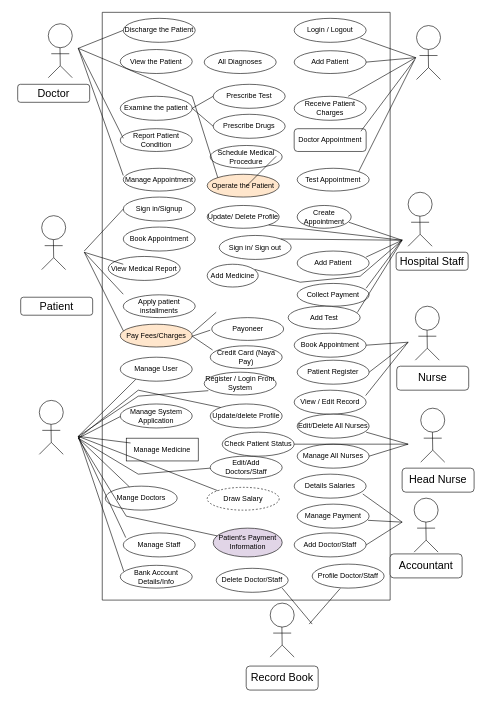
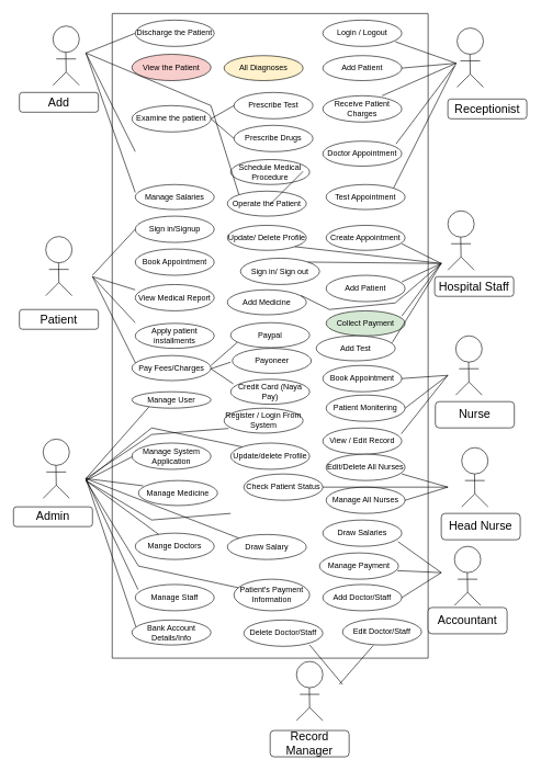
- <mxCell id="33" value="View the Patient" style="ellipse;whiteSpace=wrap;html=1;" parent="32" vertex="1"><mxGeometry x="30" y="62" width="120" height="40" as="geometry" /></mxCell>
+ <mxCell id="33" value="View the Patient" style="ellipse;whiteSpace=wrap;html=1;fillColor=#f8cecc;" parent="32" vertex="1"><mxGeometry x="30" y="62" width="120" height="40" as="geometry" /></mxCell>
- <mxCell id="35" value="All Diagnoses" style="ellipse;whiteSpace=wrap;html=1;" parent="32" vertex="1"><mxGeometry x="170" y="64" width="120" height="38" as="geometry" /></mxCell>
+ <mxCell id="35" value="All Diagnoses" style="ellipse;whiteSpace=wrap;html=1;fillColor=#fff2cc;" parent="32" vertex="1"><mxGeometry x="170" y="64" width="120" height="38" as="geometry" /></mxCell>
- <mxCell id="123" value="&lt;font style=&quot;font-size: 18px;&quot;&gt;Doctor&lt;/font&gt;" style="rounded=1;whiteSpace=wrap;html=1;" parent="1" vertex="1"><mxGeometry x="29" y="140" width="120" height="30" as="geometry" /></mxCell>
+ <mxCell id="123" value="&lt;font style=&quot;font-size: 18px;&quot;&gt;Add&lt;/font&gt;" style="rounded=1;whiteSpace=wrap;html=1;" parent="1" vertex="1"><mxGeometry x="29" y="140" width="120" height="30" as="geometry" /></mxCell>
+ <mxCell id="124" value="&lt;font style=&quot;font-size: 18px;&quot;&gt;Receptionist&lt;/font&gt;" style="rounded=1;whiteSpace=wrap;html=1;" parent="1" vertex="1"><mxGeometry x="680" y="150" width="120" height="30" as="geometry" /></mxCell>
- <mxCell id="42" value="Receive Patient Charges" style="ellipse;whiteSpace=wrap;html=1;" parent="32" vertex="1"><mxGeometry x="320" y="140" width="120" height="40" as="geometry" /></mxCell>
+ <mxCell id="42" value="Receive Patient Charges" style="ellipse;whiteSpace=wrap;html=1;" parent="32" vertex="1"><mxGeometry x="320" y="125" width="120" height="40" as="geometry" /></mxCell>
- <mxCell id="39" value="Report Patient Condition" style="ellipse;whiteSpace=wrap;html=1;" parent="32" vertex="1"><mxGeometry x="30" y="194" width="120" height="38" as="geometry" /></mxCell>
- <mxCell id="43" value="Doctor Appointment" style="whiteSpace=wrap;html=1;rounded=1;" parent="32" vertex="1"><mxGeometry x="320" y="194" width="120" height="38" as="geometry" /></mxCell>
+ <mxCell id="43" value="Doctor Appointment" style="ellipse;whiteSpace=wrap;html=1;" parent="32" vertex="1"><mxGeometry x="320" y="194" width="120" height="38" as="geometry" /></mxCell>
- <mxCell id="65" value="Manage Appointment" style="ellipse;whiteSpace=wrap;html=1;" parent="32" vertex="1"><mxGeometry x="35" y="260" width="120" height="38" as="geometry" /></mxCell>
+ <mxCell id="65" value="Manage Salaries" style="ellipse;whiteSpace=wrap;html=1;" parent="32" vertex="1"><mxGeometry x="35" y="260" width="120" height="38" as="geometry" /></mxCell>
- <mxCell id="66" value="Operate the Patient" style="ellipse;whiteSpace=wrap;html=1;fillColor=#ffe6cc;" parent="32" vertex="1"><mxGeometry x="175" y="270" width="120" height="38" as="geometry" /></mxCell>
+ <mxCell id="66" value="Operate the Patient" style="ellipse;whiteSpace=wrap;html=1;" parent="32" vertex="1"><mxGeometry x="175" y="270" width="120" height="38" as="geometry" /></mxCell>
- <mxCell id="46" value="Create Appointment" style="ellipse;whiteSpace=wrap;html=1;" parent="32" vertex="1"><mxGeometry x="325" y="322" width="90" height="38" as="geometry" /></mxCell>
+ <mxCell id="46" value="Create Appointment" style="ellipse;whiteSpace=wrap;html=1;" parent="32" vertex="1"><mxGeometry x="325" y="322" width="120" height="38" as="geometry" /></mxCell>
- <mxCell id="47" value="View Medical Report" style="ellipse;whiteSpace=wrap;html=1;" parent="32" vertex="1"><mxGeometry x="10" y="407" width="120" height="40" as="geometry" /></mxCell>
+ <mxCell id="47" value="View Medical Report" style="ellipse;whiteSpace=wrap;html=1;" parent="32" vertex="1"><mxGeometry x="35" y="412" width="120" height="40" as="geometry" /></mxCell>
- <mxCell id="50" value="Add Medicine" style="ellipse;whiteSpace=wrap;html=1;" parent="32" vertex="1"><mxGeometry x="175" y="420" width="85" height="38" as="geometry" /></mxCell>
+ <mxCell id="50" value="Add Medicine" style="ellipse;whiteSpace=wrap;html=1;" parent="32" vertex="1"><mxGeometry x="175" y="420" width="120" height="38" as="geometry" /></mxCell>
- <mxCell id="52" value="Collect Payment" style="ellipse;whiteSpace=wrap;html=1;" parent="32" vertex="1"><mxGeometry x="325" y="452" width="120" height="38" as="geometry" /></mxCell>
+ <mxCell id="52" value="Collect Payment" style="ellipse;whiteSpace=wrap;html=1;fillColor=#d5e8d4;" parent="32" vertex="1"><mxGeometry x="325" y="452" width="120" height="38" as="geometry" /></mxCell>
- <mxCell id="125" value="&lt;font style=&quot;font-size: 18px;&quot;&gt;Patient&lt;/font&gt;" style="rounded=1;whiteSpace=wrap;html=1;" parent="1" vertex="1"><mxGeometry x="34" y="495" width="120" height="30" as="geometry" /></mxCell>
+ <mxCell id="125" value="&lt;font style=&quot;font-size: 18px;&quot;&gt;Patient&lt;/font&gt;" style="rounded=1;whiteSpace=wrap;html=1;" parent="1" vertex="1"><mxGeometry x="29" y="470" width="120" height="30" as="geometry" /></mxCell>
+ <mxCell id="96" value="Paypal" style="ellipse;whiteSpace=wrap;html=1;" vertex="1" parent="32"><mxGeometry x="180" y="470" width="120" height="38" as="geometry" /></mxCell>
- <mxCell id="68" value="Pay Fees/Charges" style="ellipse;whiteSpace=wrap;html=1;fillColor=#ffe6cc;" parent="32" vertex="1"><mxGeometry x="30" y="520" width="120" height="38" as="geometry" /></mxCell>
+ <mxCell id="68" value="Pay Fees/Charges" style="ellipse;whiteSpace=wrap;html=1;" parent="32" vertex="1"><mxGeometry x="30" y="520" width="120" height="38" as="geometry" /></mxCell>
- <mxCell id="53" value="Manage User" style="ellipse;whiteSpace=wrap;html=1;" parent="32" vertex="1"><mxGeometry x="30" y="575" width="120" height="40" as="geometry" /></mxCell>
+ <mxCell id="53" value="Manage User" style="ellipse;whiteSpace=wrap;html=1;" parent="32" vertex="1"><mxGeometry x="30" y="575" width="120" height="25" as="geometry" /></mxCell>
- <mxCell id="102" value="Patient Register" style="ellipse;whiteSpace=wrap;html=1;" vertex="1" parent="32"><mxGeometry x="325" y="580" width="120" height="40" as="geometry" /></mxCell>
+ <mxCell id="102" value="Patient Monitering" style="ellipse;whiteSpace=wrap;html=1;" vertex="1" parent="32"><mxGeometry x="325" y="580" width="120" height="40" as="geometry" /></mxCell>
- <mxCell id="57" value="Manage Medicine" style="whiteSpace=wrap;html=1;rounded=0;" parent="32" vertex="1"><mxGeometry x="40" y="710" width="120" height="38" as="geometry" /></mxCell>
+ <mxCell id="57" value="Manage Medicine" style="ellipse;whiteSpace=wrap;html=1;" parent="32" vertex="1"><mxGeometry x="40" y="710" width="120" height="38" as="geometry" /></mxCell>
- <mxCell id="61" value="Edit/Add &lt;br&gt;Doctors/Staff" style="ellipse;whiteSpace=wrap;html=1;" parent="32" vertex="1"><mxGeometry x="180" y="740" width="120" height="38" as="geometry" /></mxCell>
+ <mxCell id="127" value="&lt;font style=&quot;font-size: 18px;&quot;&gt;Admin&lt;/font&gt;" style="rounded=1;whiteSpace=wrap;html=1;" parent="1" vertex="1"><mxGeometry y="770" width="120" height="30" as="geometry" x="20" /></mxCell>
- <mxCell id="99" value="Details Salaries" style="ellipse;whiteSpace=wrap;html=1;" vertex="1" parent="32"><mxGeometry x="320" y="770" width="120" height="40" as="geometry" /></mxCell>
+ <mxCell id="99" value="Draw Salaries" style="ellipse;whiteSpace=wrap;html=1;" vertex="1" parent="32"><mxGeometry x="320" y="770" width="120" height="40" as="geometry" /></mxCell>
- <mxCell id="59" value="Mange Doctors" style="ellipse;whiteSpace=wrap;html=1;" parent="32" vertex="1"><mxGeometry x="5" y="790" width="120" height="40" as="geometry" /></mxCell>
+ <mxCell id="59" value="Mange Doctors" style="ellipse;whiteSpace=wrap;html=1;" parent="32" vertex="1"><mxGeometry x="35" y="790" width="120" height="40" as="geometry" /></mxCell>
- <mxCell id="60" value="Draw Salary" style="ellipse;whiteSpace=wrap;html=1;dashed=1;" parent="32" vertex="1"><mxGeometry x="175" y="792" width="120" height="38" as="geometry" /></mxCell>
+ <mxCell id="60" value="Draw Salary" style="ellipse;whiteSpace=wrap;html=1;" parent="32" vertex="1"><mxGeometry x="175" y="792" width="120" height="38" as="geometry" /></mxCell>
- <mxCell id="100" value="Manage Payment" style="ellipse;whiteSpace=wrap;html=1;" vertex="1" parent="32"><mxGeometry x="325" y="820" width="120" height="40" as="geometry" /></mxCell>
+ <mxCell id="100" value="Manage Payment" style="ellipse;whiteSpace=wrap;html=1;" vertex="1" parent="32"><mxGeometry x="315" y="820" width="120" height="40" as="geometry" /></mxCell>
- <mxCell id="64" value="Patient's Payment Information" style="ellipse;whiteSpace=wrap;html=1;fillColor=#e1d5e7;" parent="32" vertex="1"><mxGeometry x="185" y="860" width="115" height="48" as="geometry" /></mxCell>
+ <mxCell id="64" value="Patient's Payment Information" style="ellipse;whiteSpace=wrap;html=1;" parent="32" vertex="1"><mxGeometry x="185" y="860" width="115" height="48" as="geometry" /></mxCell>
- <mxCell id="98" value="Profile Doctor/Staff" style="ellipse;whiteSpace=wrap;html=1;" vertex="1" parent="32"><mxGeometry x="350" y="920" width="120" height="40" as="geometry" /></mxCell>
+ <mxCell id="98" value="Edit Doctor/Staff" style="ellipse;whiteSpace=wrap;html=1;" vertex="1" parent="32"><mxGeometry x="350" y="920" width="120" height="40" as="geometry" /></mxCell>
- <mxCell id="58" value="Delete Doctor/Staff" style="ellipse;whiteSpace=wrap;html=1;" parent="32" vertex="1"><mxGeometry x="190" y="927" width="120" height="40" as="geometry" /></mxCell>
+ <mxCell id="58" value="Delete Doctor/Staff" style="ellipse;whiteSpace=wrap;html=1;" parent="32" vertex="1"><mxGeometry x="200" y="922" width="120" height="40" as="geometry" /></mxCell>
- <mxCell id="128" value="&lt;span style=&quot;font-size: 18px;&quot;&gt;Record Book&lt;/span&gt;" style="rounded=1;whiteSpace=wrap;html=1;" parent="1" vertex="1"><mxGeometry x="410" y="1110" width="120" height="40" as="geometry" /></mxCell>
+ <mxCell id="128" value="&lt;span style=&quot;font-size: 18px;&quot;&gt;Record Manager&lt;/span&gt;" style="rounded=1;whiteSpace=wrap;html=1;" parent="1" vertex="1"><mxGeometry x="410" y="1110" width="120" height="40" as="geometry" /></mxCell>
